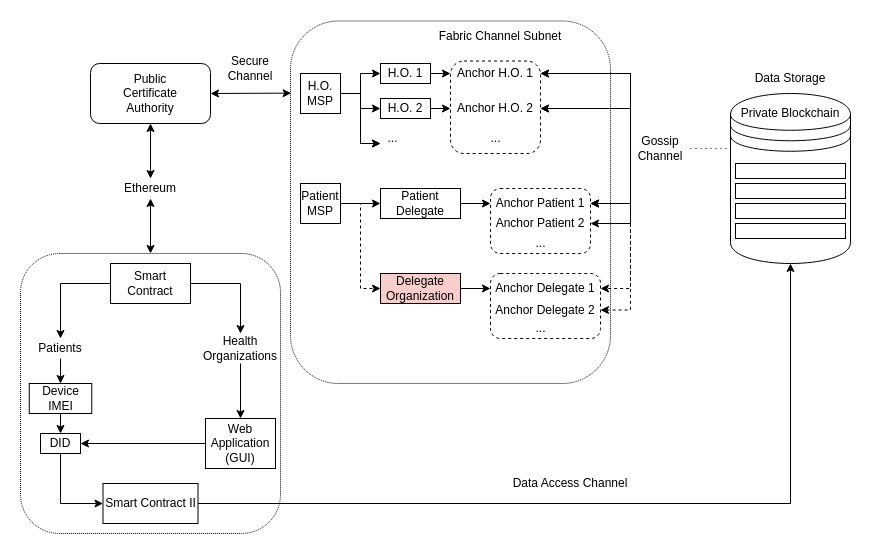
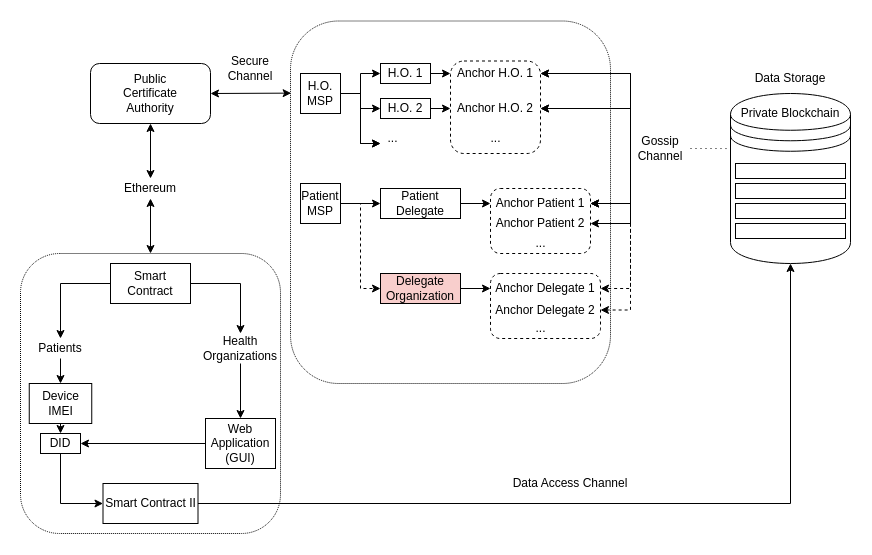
- <mxCell id="26" value="Fabric Channel Subnet" style="text;strokeColor=none;align=center;fillColor=none;html=1;verticalAlign=middle;whiteSpace=wrap;rounded=0;" parent="1" vertex="1"><mxGeometry x="430" y="20.5" width="140" height="30" as="geometry" /></mxCell>
- <mxCell id="19" value="Device IMEI" style="rounded=0;whiteSpace=wrap;html=1;" parent="1" vertex="1"><mxGeometry x="28.75" y="383" width="62.5" height="30" as="geometry" /></mxCell>
+ <mxCell id="19" value="Device IMEI" style="rounded=0;whiteSpace=wrap;html=1;" parent="1" vertex="1"><mxGeometry x="28.75" y="383" width="62.5" height="40" as="geometry" /></mxCell>
